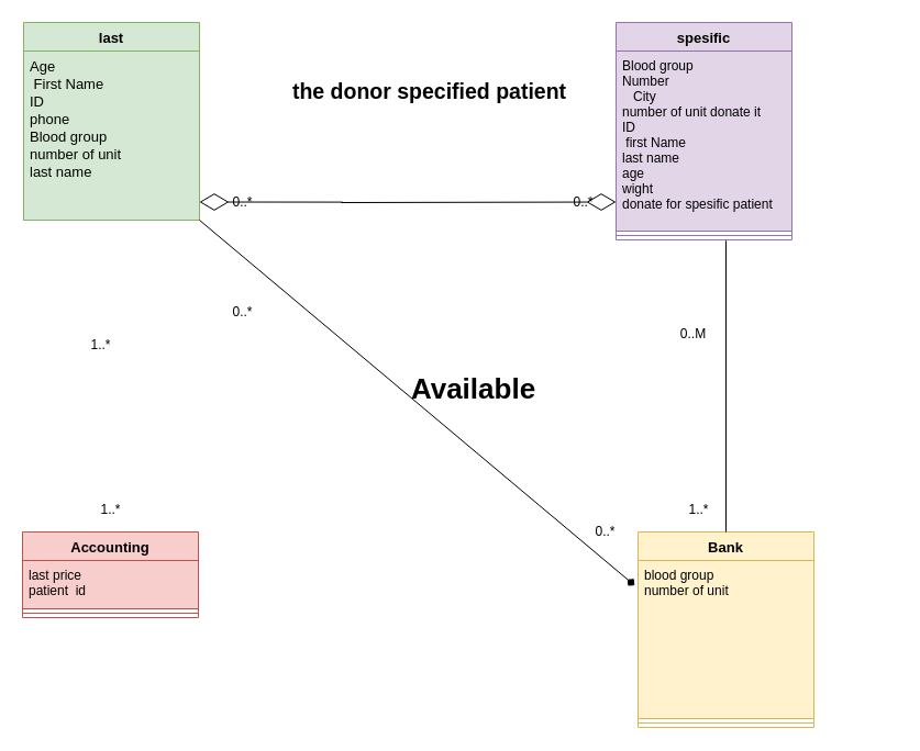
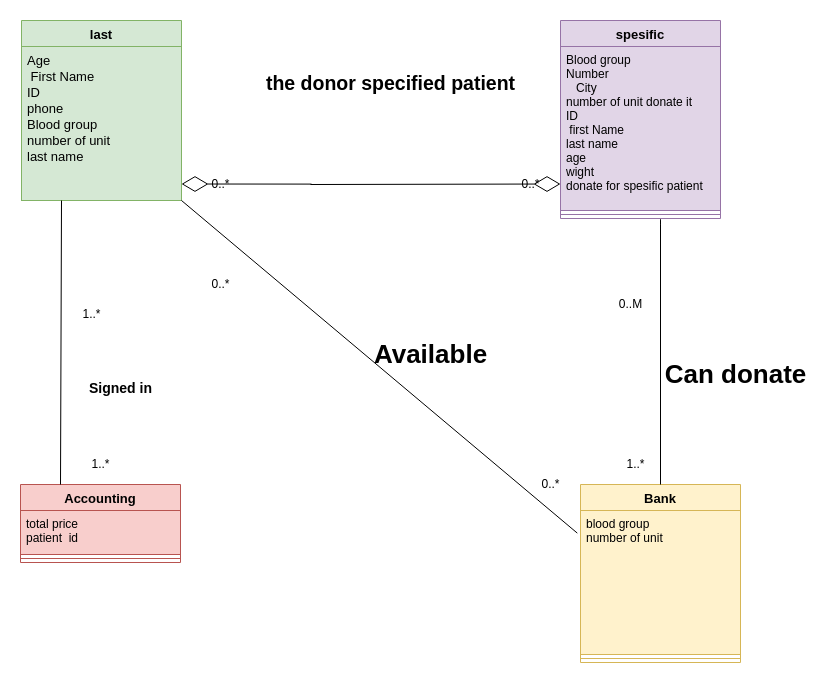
+ <mxCell id="21" value="" style="endArrow=none;html=1;fontSize=13;exitX=0.25;exitY=0;exitDx=0;exitDy=0;entryX=0.25;entryY=1;entryDx=0;entryDy=0;" parent="1" source="6" target="3" edge="1"><mxGeometry width="50" height="50" relative="1" as="geometry"><mxPoint x="60" y="474" as="sourcePoint" /><mxPoint x="61" y="294" as="targetPoint" /></mxGeometry></mxCell>
+ <mxCell id="20" value="&lt;h1&gt;Can donate&lt;/h1&gt;" style="text;html=1;resizable=0;autosize=1;align=center;verticalAlign=middle;points=[];fillColor=none;strokeColor=none;rounded=0;fontSize=13;" parent="1" vertex="1"><mxGeometry x="655" y="344" width="160" height="60" as="geometry" /></mxCell>
+ <mxCell id="16" value="&lt;h1&gt;&lt;font style=&quot;font-size: 14px&quot;&gt;Signed in&lt;/font&gt;&lt;/h1&gt;" style="text;html=1;resizable=0;autosize=1;align=center;verticalAlign=middle;points=[];fillColor=none;strokeColor=none;rounded=0;fontSize=13;" parent="1" vertex="1"><mxGeometry x="80" y="354" width="80" height="60" as="geometry" /></mxCell>
- <mxCell id="7" value="last price&#10;patient  id &#10;" style="text;strokeColor=#b85450;fillColor=#f8cecc;align=left;verticalAlign=top;spacingLeft=4;spacingRight=4;overflow=hidden;rotatable=0;points=[[0,0.5],[1,0.5]];portConstraint=eastwest;" parent="6" vertex="1"><mxGeometry y="26" width="160" height="44" as="geometry" /></mxCell>
+ <mxCell id="7" value="total price&#10;patient  id &#10;" style="text;strokeColor=#b85450;fillColor=#f8cecc;align=left;verticalAlign=top;spacingLeft=4;spacingRight=4;overflow=hidden;rotatable=0;points=[[0,0.5],[1,0.5]];portConstraint=eastwest;" parent="6" vertex="1"><mxGeometry y="26" width="160" height="44" as="geometry" /></mxCell>
- <mxCell id="17" value="" style="endArrow=diamond;html=1;fontSize=13;entryX=-0.02;entryY=0.157;entryDx=0;entryDy=0;entryPerimeter=0;exitX=1;exitY=1;exitDx=0;exitDy=0;" parent="1" source="3" target="10" edge="1"><mxGeometry width="50" height="50" relative="1" as="geometry"><mxPoint x="190" y="284" as="sourcePoint" /><mxPoint x="310" y="280" as="targetPoint" /><Array as="points" /></mxGeometry></mxCell>
+ <mxCell id="17" value="" style="endArrow=none;html=1;fontSize=13;entryX=-0.02;entryY=0.157;entryDx=0;entryDy=0;entryPerimeter=0;exitX=1;exitY=1;exitDx=0;exitDy=0;" parent="1" source="3" target="10" edge="1"><mxGeometry width="50" height="50" relative="1" as="geometry"><mxPoint x="190" y="284" as="sourcePoint" /><mxPoint x="310" y="280" as="targetPoint" /><Array as="points" /></mxGeometry></mxCell>
